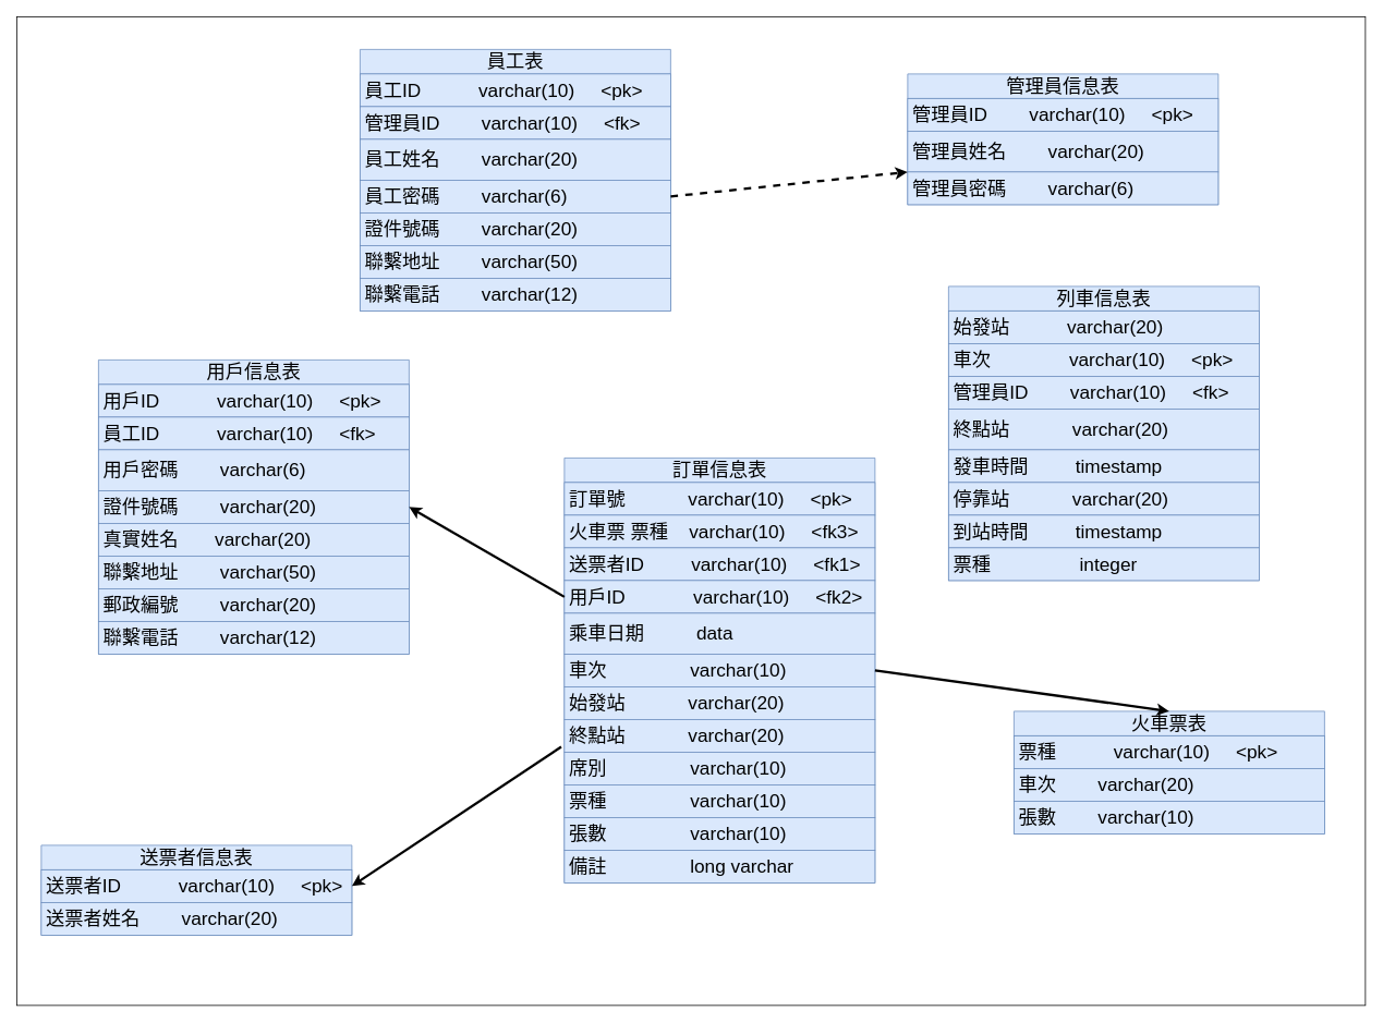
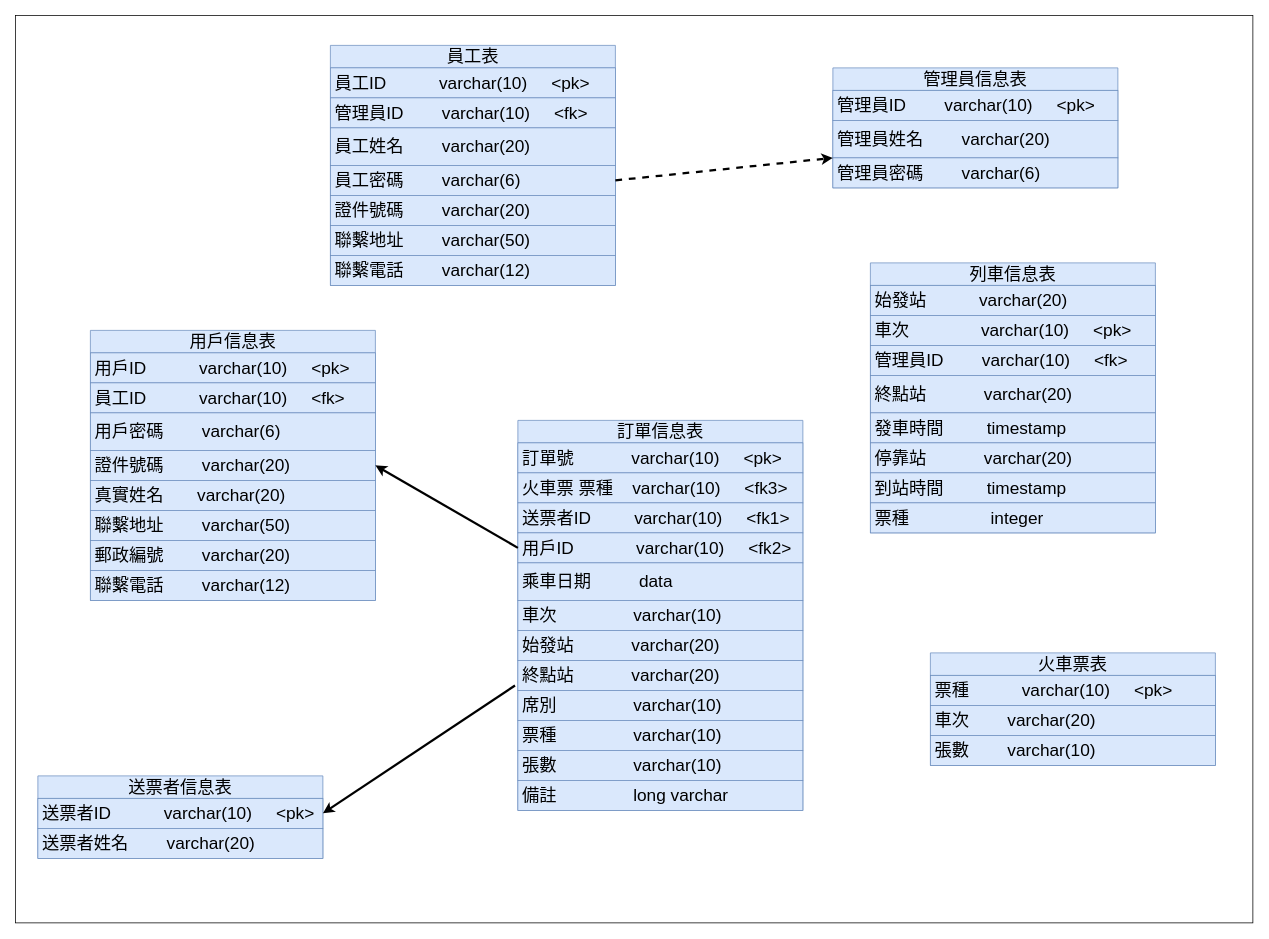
- <mxCell id="56" value="" style="endArrow=classic;html=1;rounded=0;exitX=1;exitY=0.5;exitDx=0;exitDy=0;entryX=0.5;entryY=0;entryDx=0;entryDy=0;strokeWidth=3;" edge="1" parent="1" source="42" target="49"><mxGeometry width="50" height="50" relative="1" as="geometry"><mxPoint x="1290" y="810" as="sourcePoint" /><mxPoint x="1340" y="760" as="targetPoint" /></mxGeometry></mxCell>
